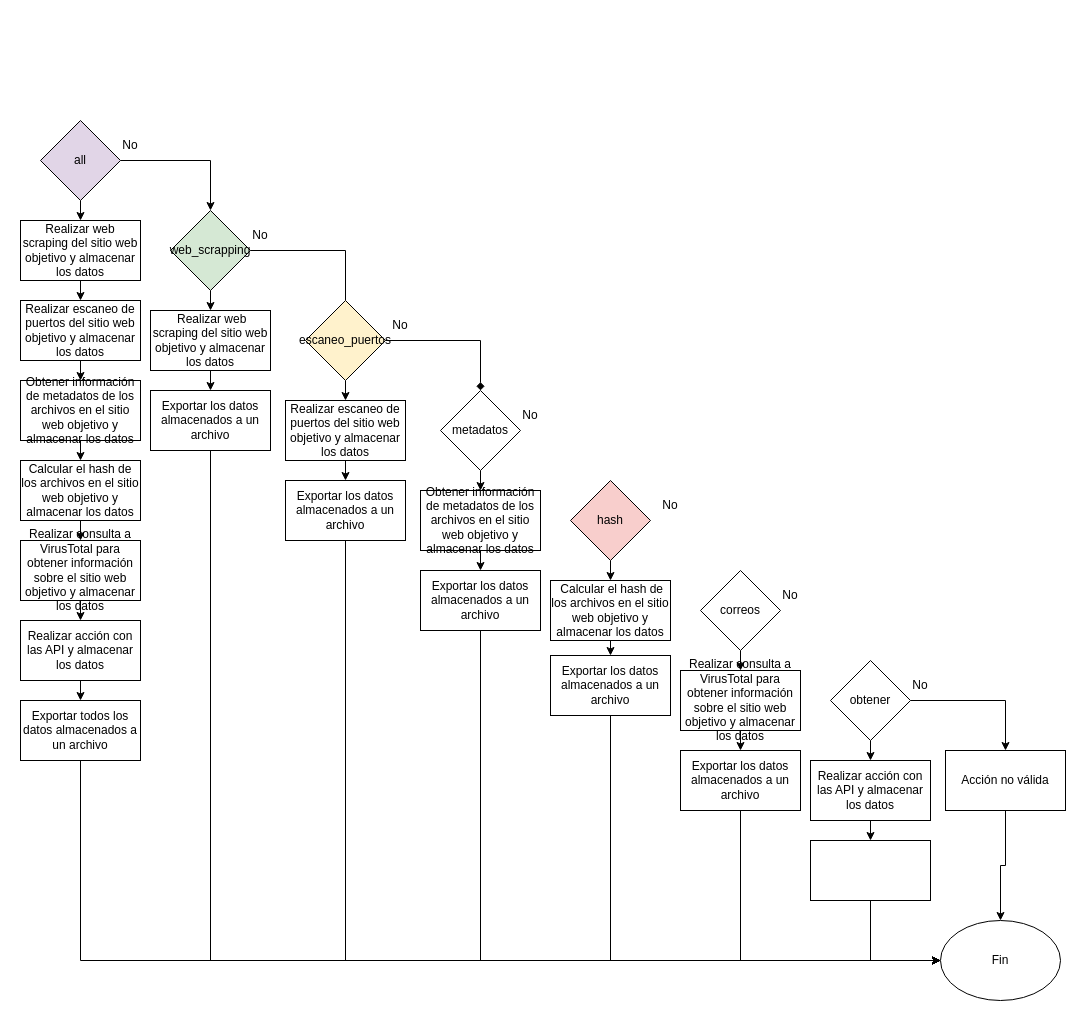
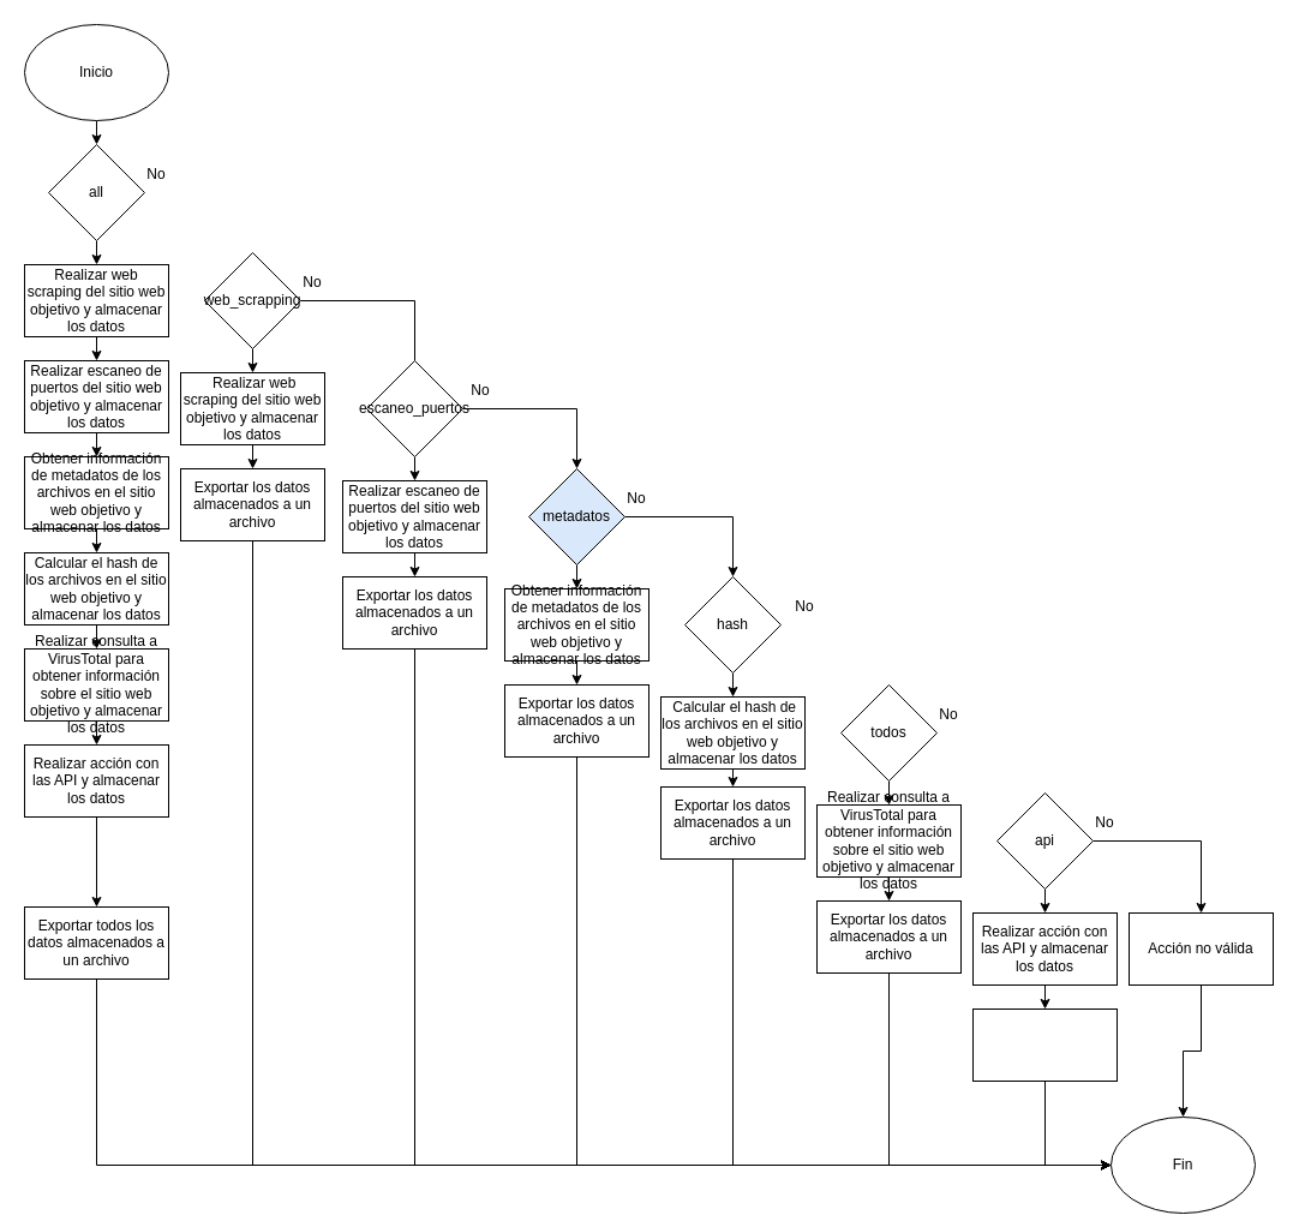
+ <mxCell id="39" value="Inicio" style="ellipse;whiteSpace=wrap;html=1;" parent="1" vertex="1"><mxGeometry x="20" y="20" width="120" height="80" as="geometry" /></mxCell>
+ <mxCell id="38" style="edgeStyle=orthogonalEdgeStyle;rounded=0;orthogonalLoop=1;jettySize=auto;html=1;exitX=0.5;exitY=1;exitDx=0;exitDy=0;entryX=0.5;entryY=0;entryDx=0;entryDy=0;" edge="1" parent="1" source="39" target="4"><mxGeometry relative="1" as="geometry" /></mxCell>
- <mxCell id="4" value="all" style="rhombus;whiteSpace=wrap;html=1;fillColor=#e1d5e7;" parent="1" vertex="1"><mxGeometry x="40" y="120" width="80" height="80" as="geometry" /></mxCell>
+ <mxCell id="4" value="all" style="rhombus;whiteSpace=wrap;html=1;" parent="1" vertex="1"><mxGeometry x="40" y="120" width="80" height="80" as="geometry" /></mxCell>
- <mxCell id="3" style="edgeStyle=orthogonalEdgeStyle;rounded=0;orthogonalLoop=1;jettySize=auto;html=1;exitX=1;exitY=0.5;exitDx=0;exitDy=0;entryX=0.5;entryY=0;entryDx=0;entryDy=0;" parent="1" source="4" target="9" edge="1"><mxGeometry relative="1" as="geometry" /></mxCell>
- <mxCell id="9" value="web_scrapping" style="rhombus;whiteSpace=wrap;html=1;fillColor=#d5e8d4;" parent="1" vertex="1"><mxGeometry x="170" y="210" width="80" height="80" as="geometry" /></mxCell>
+ <mxCell id="9" value="web_scrapping" style="rhombus;whiteSpace=wrap;html=1;" parent="1" vertex="1"><mxGeometry x="170" y="210" width="80" height="80" as="geometry" /></mxCell>
- <mxCell id="14" value="escaneo_puertos" style="rhombus;whiteSpace=wrap;html=1;fillColor=#fff2cc;" parent="1" vertex="1"><mxGeometry x="305" y="300" width="80" height="80" as="geometry" /></mxCell>
+ <mxCell id="14" value="escaneo_puertos" style="rhombus;whiteSpace=wrap;html=1;" parent="1" vertex="1"><mxGeometry x="305" y="300" width="80" height="80" as="geometry" /></mxCell>
- <mxCell id="13" style="edgeStyle=orthogonalEdgeStyle;rounded=0;orthogonalLoop=1;jettySize=auto;html=1;exitX=1;exitY=0.5;exitDx=0;exitDy=0;entryX=0.5;entryY=0;entryDx=0;entryDy=0;endArrow=diamond;" parent="1" source="14" target="19" edge="1"><mxGeometry relative="1" as="geometry" /></mxCell>
+ <mxCell id="13" style="edgeStyle=orthogonalEdgeStyle;rounded=0;orthogonalLoop=1;jettySize=auto;html=1;exitX=1;exitY=0.5;exitDx=0;exitDy=0;entryX=0.5;entryY=0;entryDx=0;entryDy=0;" parent="1" source="14" target="19" edge="1"><mxGeometry relative="1" as="geometry" /></mxCell>
- <mxCell id="19" value="metadatos" style="rhombus;whiteSpace=wrap;html=1;" parent="1" vertex="1"><mxGeometry x="440" y="390" width="80" height="80" as="geometry" /></mxCell>
+ <mxCell id="19" value="metadatos" style="rhombus;whiteSpace=wrap;html=1;fillColor=#dae8fc;" parent="1" vertex="1"><mxGeometry x="440" y="390" width="80" height="80" as="geometry" /></mxCell>
+ <mxCell id="18" style="edgeStyle=orthogonalEdgeStyle;rounded=0;orthogonalLoop=1;jettySize=auto;html=1;exitX=1;exitY=0.5;exitDx=0;exitDy=0;entryX=0.5;entryY=0;entryDx=0;entryDy=0;" parent="1" source="19" target="23" edge="1"><mxGeometry relative="1" as="geometry" /></mxCell>
- <mxCell id="23" value="hash" style="rhombus;whiteSpace=wrap;html=1;fillColor=#f8cecc;" parent="1" vertex="1"><mxGeometry x="570" y="480" width="80" height="80" as="geometry" /></mxCell>
+ <mxCell id="23" value="hash" style="rhombus;whiteSpace=wrap;html=1;" parent="1" vertex="1"><mxGeometry x="570" y="480" width="80" height="80" as="geometry" /></mxCell>
- <mxCell id="27" value="correos" style="rhombus;whiteSpace=wrap;html=1;" parent="1" vertex="1"><mxGeometry x="700" y="570" width="80" height="80" as="geometry" /></mxCell>
+ <mxCell id="27" value="todos" style="rhombus;whiteSpace=wrap;html=1;" parent="1" vertex="1"><mxGeometry x="700" y="570" width="80" height="80" as="geometry" /></mxCell>
- <mxCell id="32" value="obtener" style="rhombus;whiteSpace=wrap;html=1;" parent="1" vertex="1"><mxGeometry x="830" y="660" width="80" height="80" as="geometry" /></mxCell>
+ <mxCell id="32" value="api" style="rhombus;whiteSpace=wrap;html=1;" parent="1" vertex="1"><mxGeometry x="830" y="660" width="80" height="80" as="geometry" /></mxCell>
- <mxCell id="58" value="Exportar todos los datos almacenados a un archivo" style="rounded=0;whiteSpace=wrap;html=1;" vertex="1" parent="1"><mxGeometry x="20" y="700" width="120" height="60" as="geometry" /></mxCell>
+ <mxCell id="58" value="Exportar todos los datos almacenados a un archivo" style="rounded=0;whiteSpace=wrap;html=1;" vertex="1" parent="1"><mxGeometry x="20" y="755" width="120" height="60" as="geometry" /></mxCell>
- <mxCell id="34" value="Acción no válida" style="rounded=0;whiteSpace=wrap;html=1;" parent="1" vertex="1"><mxGeometry x="945" y="750" width="120" height="60" as="geometry" /></mxCell>
+ <mxCell id="34" value="Acción no válida" style="rounded=0;whiteSpace=wrap;html=1;" parent="1" vertex="1"><mxGeometry x="940" y="760" width="120" height="60" as="geometry" /></mxCell>
- <mxCell id="37" value="Fin" style="ellipse;whiteSpace=wrap;html=1;" parent="1" vertex="1"><mxGeometry x="940" y="920" width="120" height="80" as="geometry" /></mxCell>
+ <mxCell id="37" value="Fin" style="ellipse;whiteSpace=wrap;html=1;" parent="1" vertex="1"><mxGeometry x="925" y="930" width="120" height="80" as="geometry" /></mxCell>
